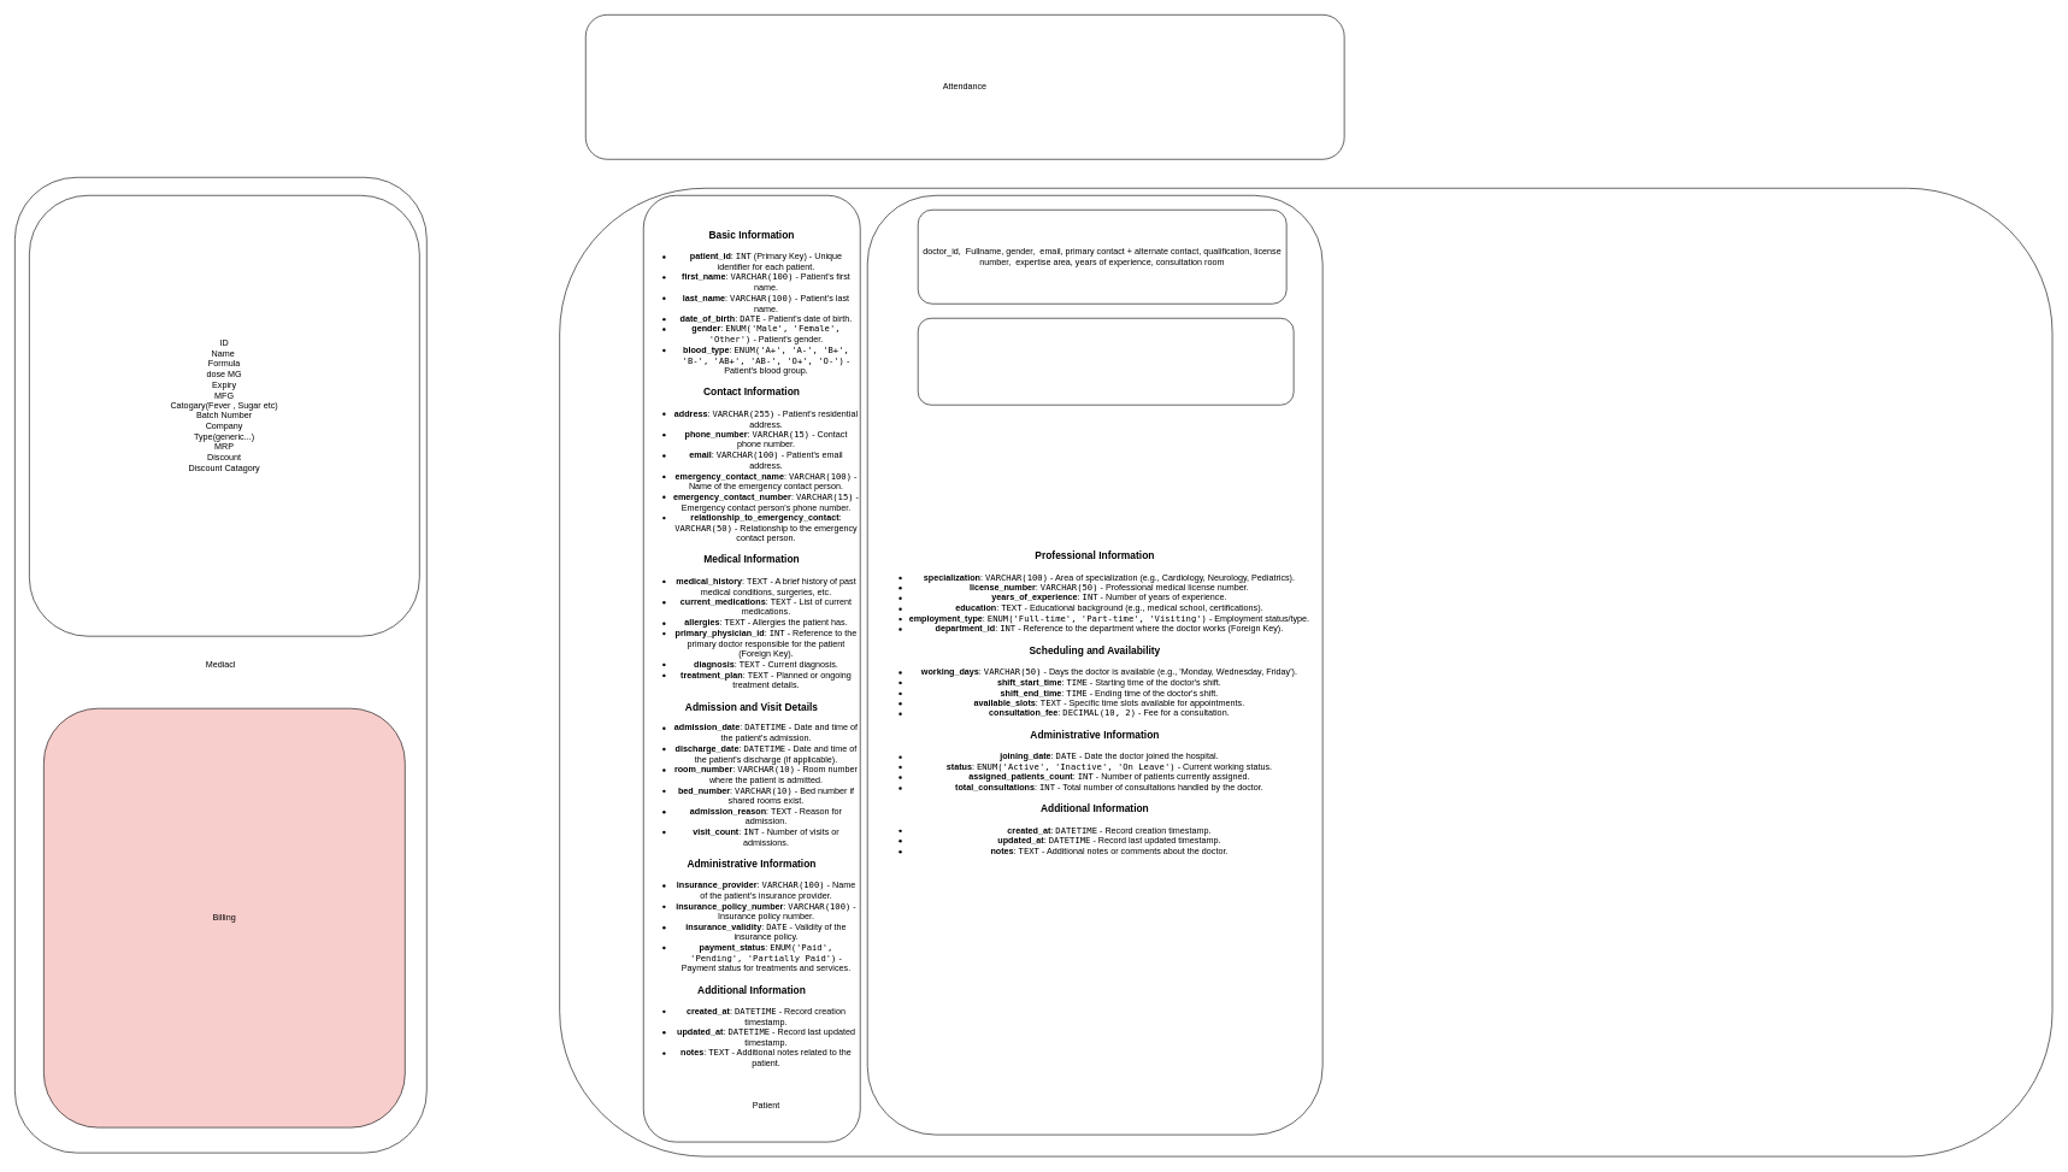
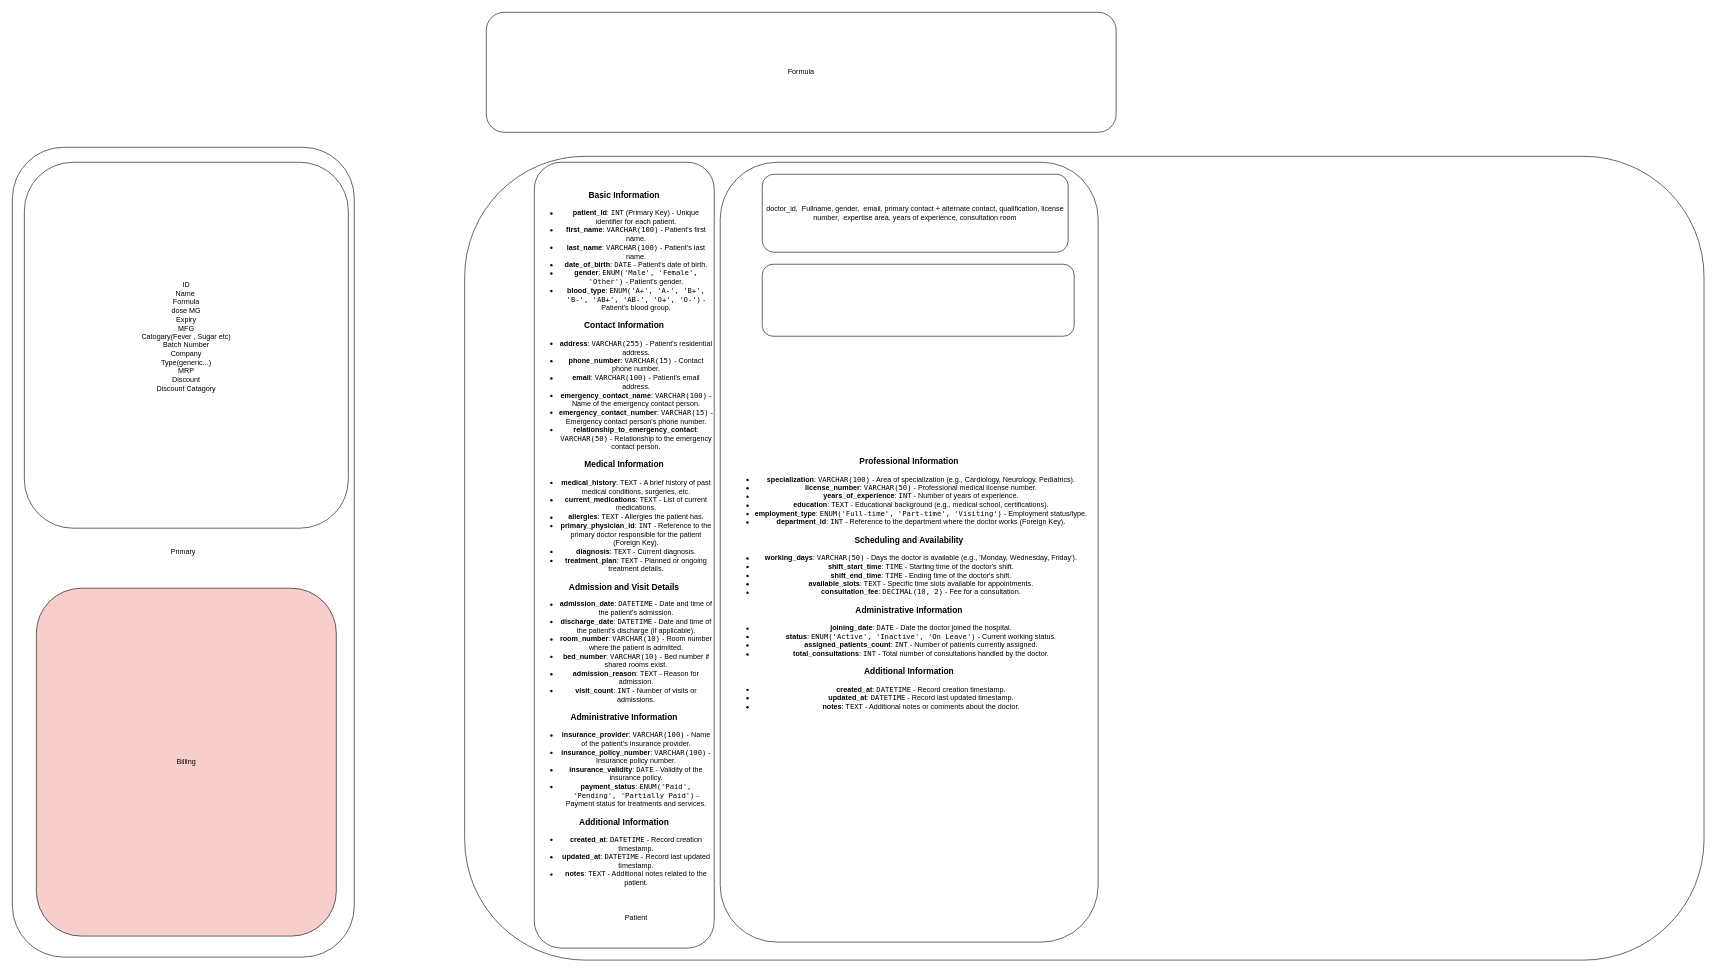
- <mxCell id="3" value="Attendance" style="rounded=1;whiteSpace=wrap;html=1;" vertex="1" parent="1"><mxGeometry x="810" y="20" width="1050" height="200" as="geometry" /></mxCell>
+ <mxCell id="3" value="Formula" style="rounded=1;whiteSpace=wrap;html=1;" vertex="1" parent="1"><mxGeometry x="810" y="20" width="1050" height="200" as="geometry" /></mxCell>
- <mxCell id="2" value="Mediacl" style="rounded=1;whiteSpace=wrap;html=1;" vertex="1" parent="1"><mxGeometry x="20" y="245" width="570" height="1350" as="geometry" /></mxCell>
+ <mxCell id="2" value="Primary" style="rounded=1;whiteSpace=wrap;html=1;" vertex="1" parent="1"><mxGeometry x="20" y="245" width="570" height="1350" as="geometry" /></mxCell>
